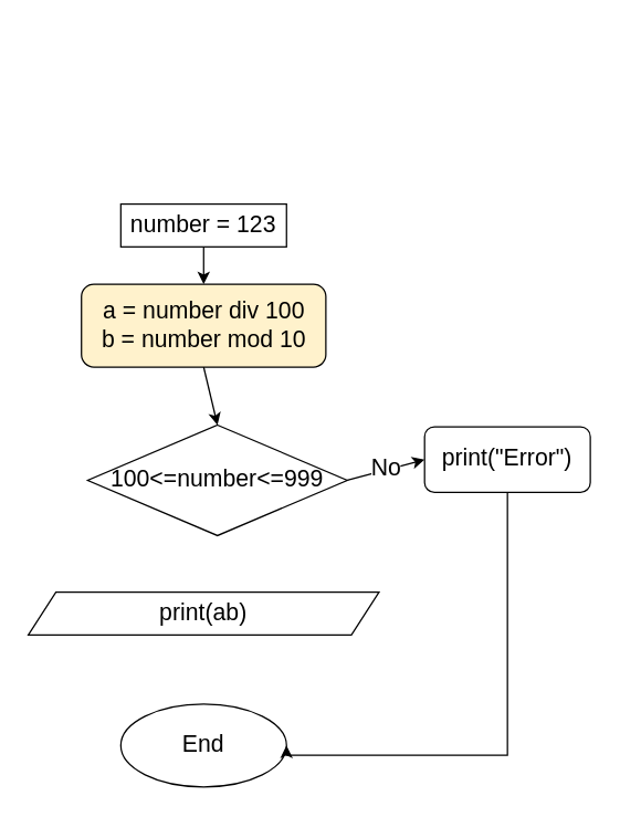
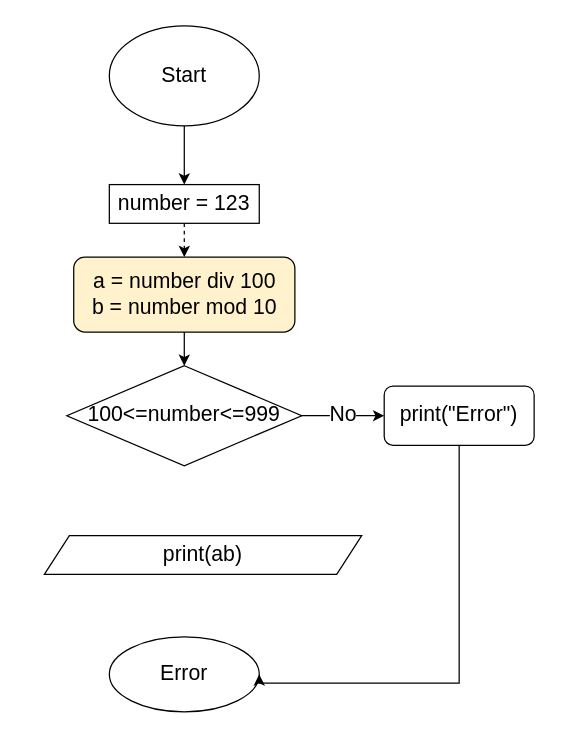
+ <mxCell id="3" value="Start" style="ellipse;whiteSpace=wrap;html=1;fontSize=17;" parent="1" vertex="1"><mxGeometry x="87" y="20" width="120" height="80" as="geometry" /></mxCell>
+ <mxCell id="2" value="" style="edgeStyle=none;html=1;fontSize=17;" parent="1" source="3" target="5" edge="1"><mxGeometry relative="1" as="geometry" /></mxCell>
- <mxCell id="4" style="edgeStyle=none;html=1;exitX=0.5;exitY=1;exitDx=0;exitDy=0;entryX=0.5;entryY=0;entryDx=0;entryDy=0;" edge="1" parent="1" source="5" target="13"><mxGeometry relative="1" as="geometry" /></mxCell>
+ <mxCell id="4" style="edgeStyle=none;html=1;exitX=0.5;exitY=1;exitDx=0;exitDy=0;entryX=0.5;entryY=0;entryDx=0;entryDy=0;dashed=1;" edge="1" parent="1" source="5" target="13"><mxGeometry relative="1" as="geometry" /></mxCell>
- <mxCell id="7" value="100&amp;lt;=number&amp;lt;=999" style="rhombus;whiteSpace=wrap;html=1;fontSize=17;" parent="1" vertex="1"><mxGeometry x="63" y="307" width="188" height="80" as="geometry" /></mxCell>
+ <mxCell id="7" value="100&amp;lt;=number&amp;lt;=999" style="rhombus;whiteSpace=wrap;html=1;fontSize=17;" parent="1" vertex="1"><mxGeometry x="53" y="292" width="188" height="80" as="geometry" /></mxCell>
- <mxCell id="8" value="print(ab)" style="shape=parallelogram;perimeter=parallelogramPerimeter;whiteSpace=wrap;html=1;fixedSize=1;fontSize=17;" parent="1" vertex="1"><mxGeometry x="20" y="428" width="254" height="31" as="geometry" /></mxCell>
+ <mxCell id="8" value="print(ab)" style="shape=parallelogram;perimeter=parallelogramPerimeter;whiteSpace=wrap;html=1;fixedSize=1;fontSize=17;" parent="1" vertex="1"><mxGeometry x="35" y="428" width="254" height="31" as="geometry" /></mxCell>
- <mxCell id="9" value="End" style="ellipse;whiteSpace=wrap;html=1;fontSize=17;" parent="1" vertex="1"><mxGeometry x="87" y="509" width="120" height="60" as="geometry" /></mxCell>
+ <mxCell id="9" value="Error" style="ellipse;whiteSpace=wrap;html=1;fontSize=17;" parent="1" vertex="1"><mxGeometry x="87" y="509" width="120" height="60" as="geometry" /></mxCell>
